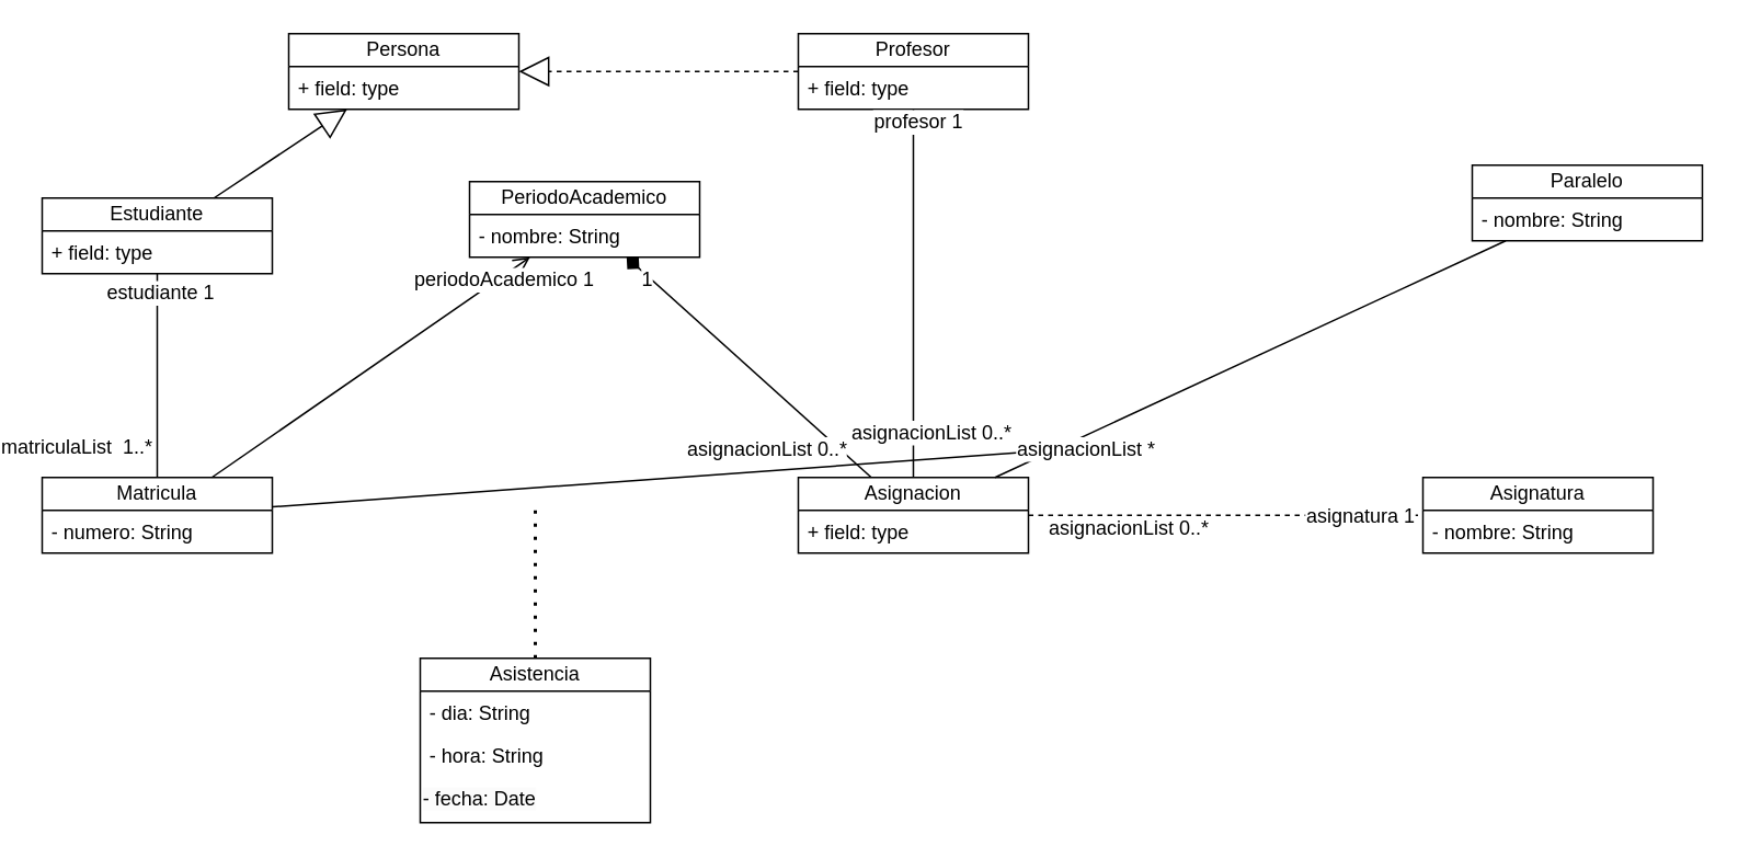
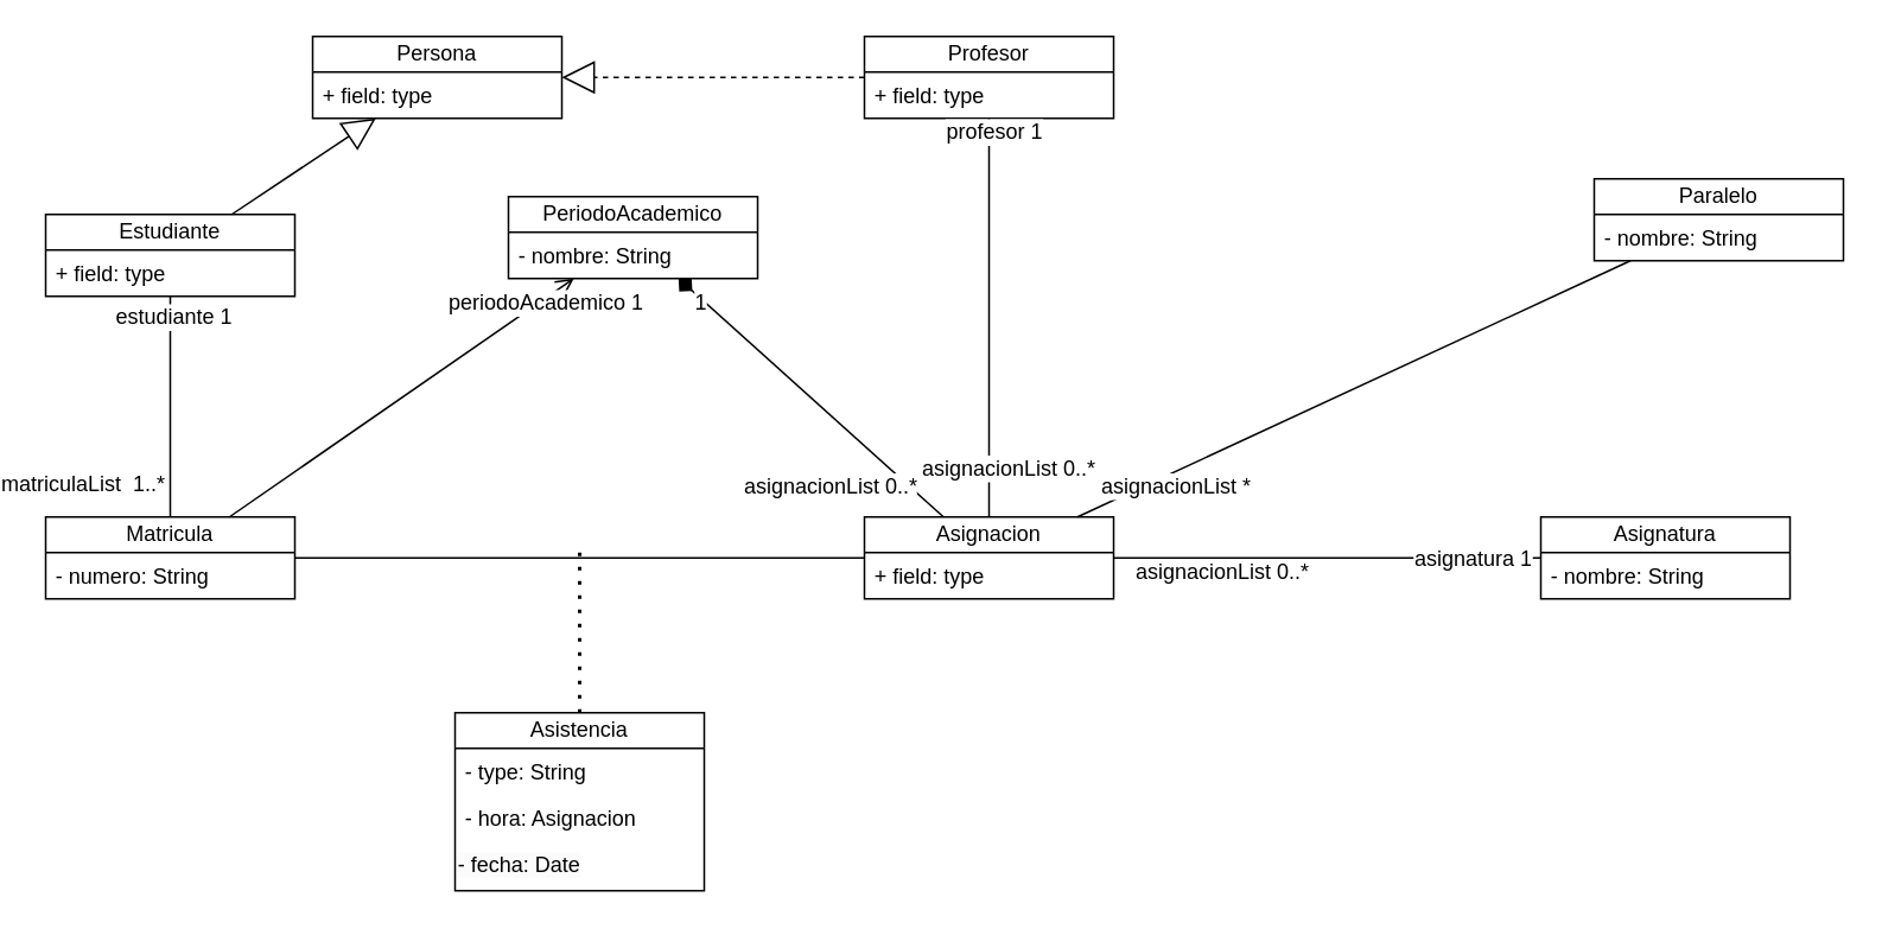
- <mxCell id="28" value="" style="endArrow=none;html=1;rounded=0;fontSize=12;startSize=8;endSize=8;" edge="1" parent="1" source="12" target="39"><mxGeometry width="50" height="50" relative="1" as="geometry"><mxPoint x="550" y="240" as="sourcePoint" /><mxPoint x="600" y="190" as="targetPoint" /></mxGeometry></mxCell>
+ <mxCell id="28" value="" style="endArrow=none;html=1;rounded=0;fontSize=12;startSize=8;endSize=8;" edge="1" parent="1" source="12" target="16"><mxGeometry width="50" height="50" relative="1" as="geometry"><mxPoint x="550" y="240" as="sourcePoint" /><mxPoint x="600" y="190" as="targetPoint" /></mxGeometry></mxCell>
- <mxCell id="18" value="" style="endArrow=none;html=1;rounded=0;fontSize=12;startSize=8;endSize=8;dashed=1;" edge="1" parent="1" source="16" target="10"><mxGeometry width="50" height="50" relative="1" as="geometry"><mxPoint x="550" y="240" as="sourcePoint" /><mxPoint x="600" y="190" as="targetPoint" /></mxGeometry></mxCell>
+ <mxCell id="18" value="" style="endArrow=none;html=1;rounded=0;fontSize=12;startSize=8;endSize=8;" edge="1" parent="1" source="16" target="10"><mxGeometry width="50" height="50" relative="1" as="geometry"><mxPoint x="550" y="240" as="sourcePoint" /><mxPoint x="600" y="190" as="targetPoint" /></mxGeometry></mxCell>
- <mxCell id="25" value="- dia: String&lt;br&gt;" style="text;strokeColor=none;fillColor=none;align=left;verticalAlign=top;spacingLeft=4;spacingRight=4;overflow=hidden;rotatable=0;points=[[0,0.5],[1,0.5]];portConstraint=eastwest;whiteSpace=wrap;html=1;" vertex="1" parent="24"><mxGeometry y="20" width="140" height="26" as="geometry" /></mxCell>
+ <mxCell id="25" value="- type: String&lt;br&gt;" style="text;strokeColor=none;fillColor=none;align=left;verticalAlign=top;spacingLeft=4;spacingRight=4;overflow=hidden;rotatable=0;points=[[0,0.5],[1,0.5]];portConstraint=eastwest;whiteSpace=wrap;html=1;" vertex="1" parent="24"><mxGeometry y="20" width="140" height="26" as="geometry" /></mxCell>
- <mxCell id="26" value="- hora: String" style="text;strokeColor=none;fillColor=none;align=left;verticalAlign=top;spacingLeft=4;spacingRight=4;overflow=hidden;rotatable=0;points=[[0,0.5],[1,0.5]];portConstraint=eastwest;whiteSpace=wrap;html=1;" vertex="1" parent="24"><mxGeometry y="46" width="140" height="26" as="geometry" /></mxCell>
+ <mxCell id="26" value="- hora: Asignacion" style="text;strokeColor=none;fillColor=none;align=left;verticalAlign=top;spacingLeft=4;spacingRight=4;overflow=hidden;rotatable=0;points=[[0,0.5],[1,0.5]];portConstraint=eastwest;whiteSpace=wrap;html=1;" vertex="1" parent="24"><mxGeometry y="46" width="140" height="26" as="geometry" /></mxCell>
